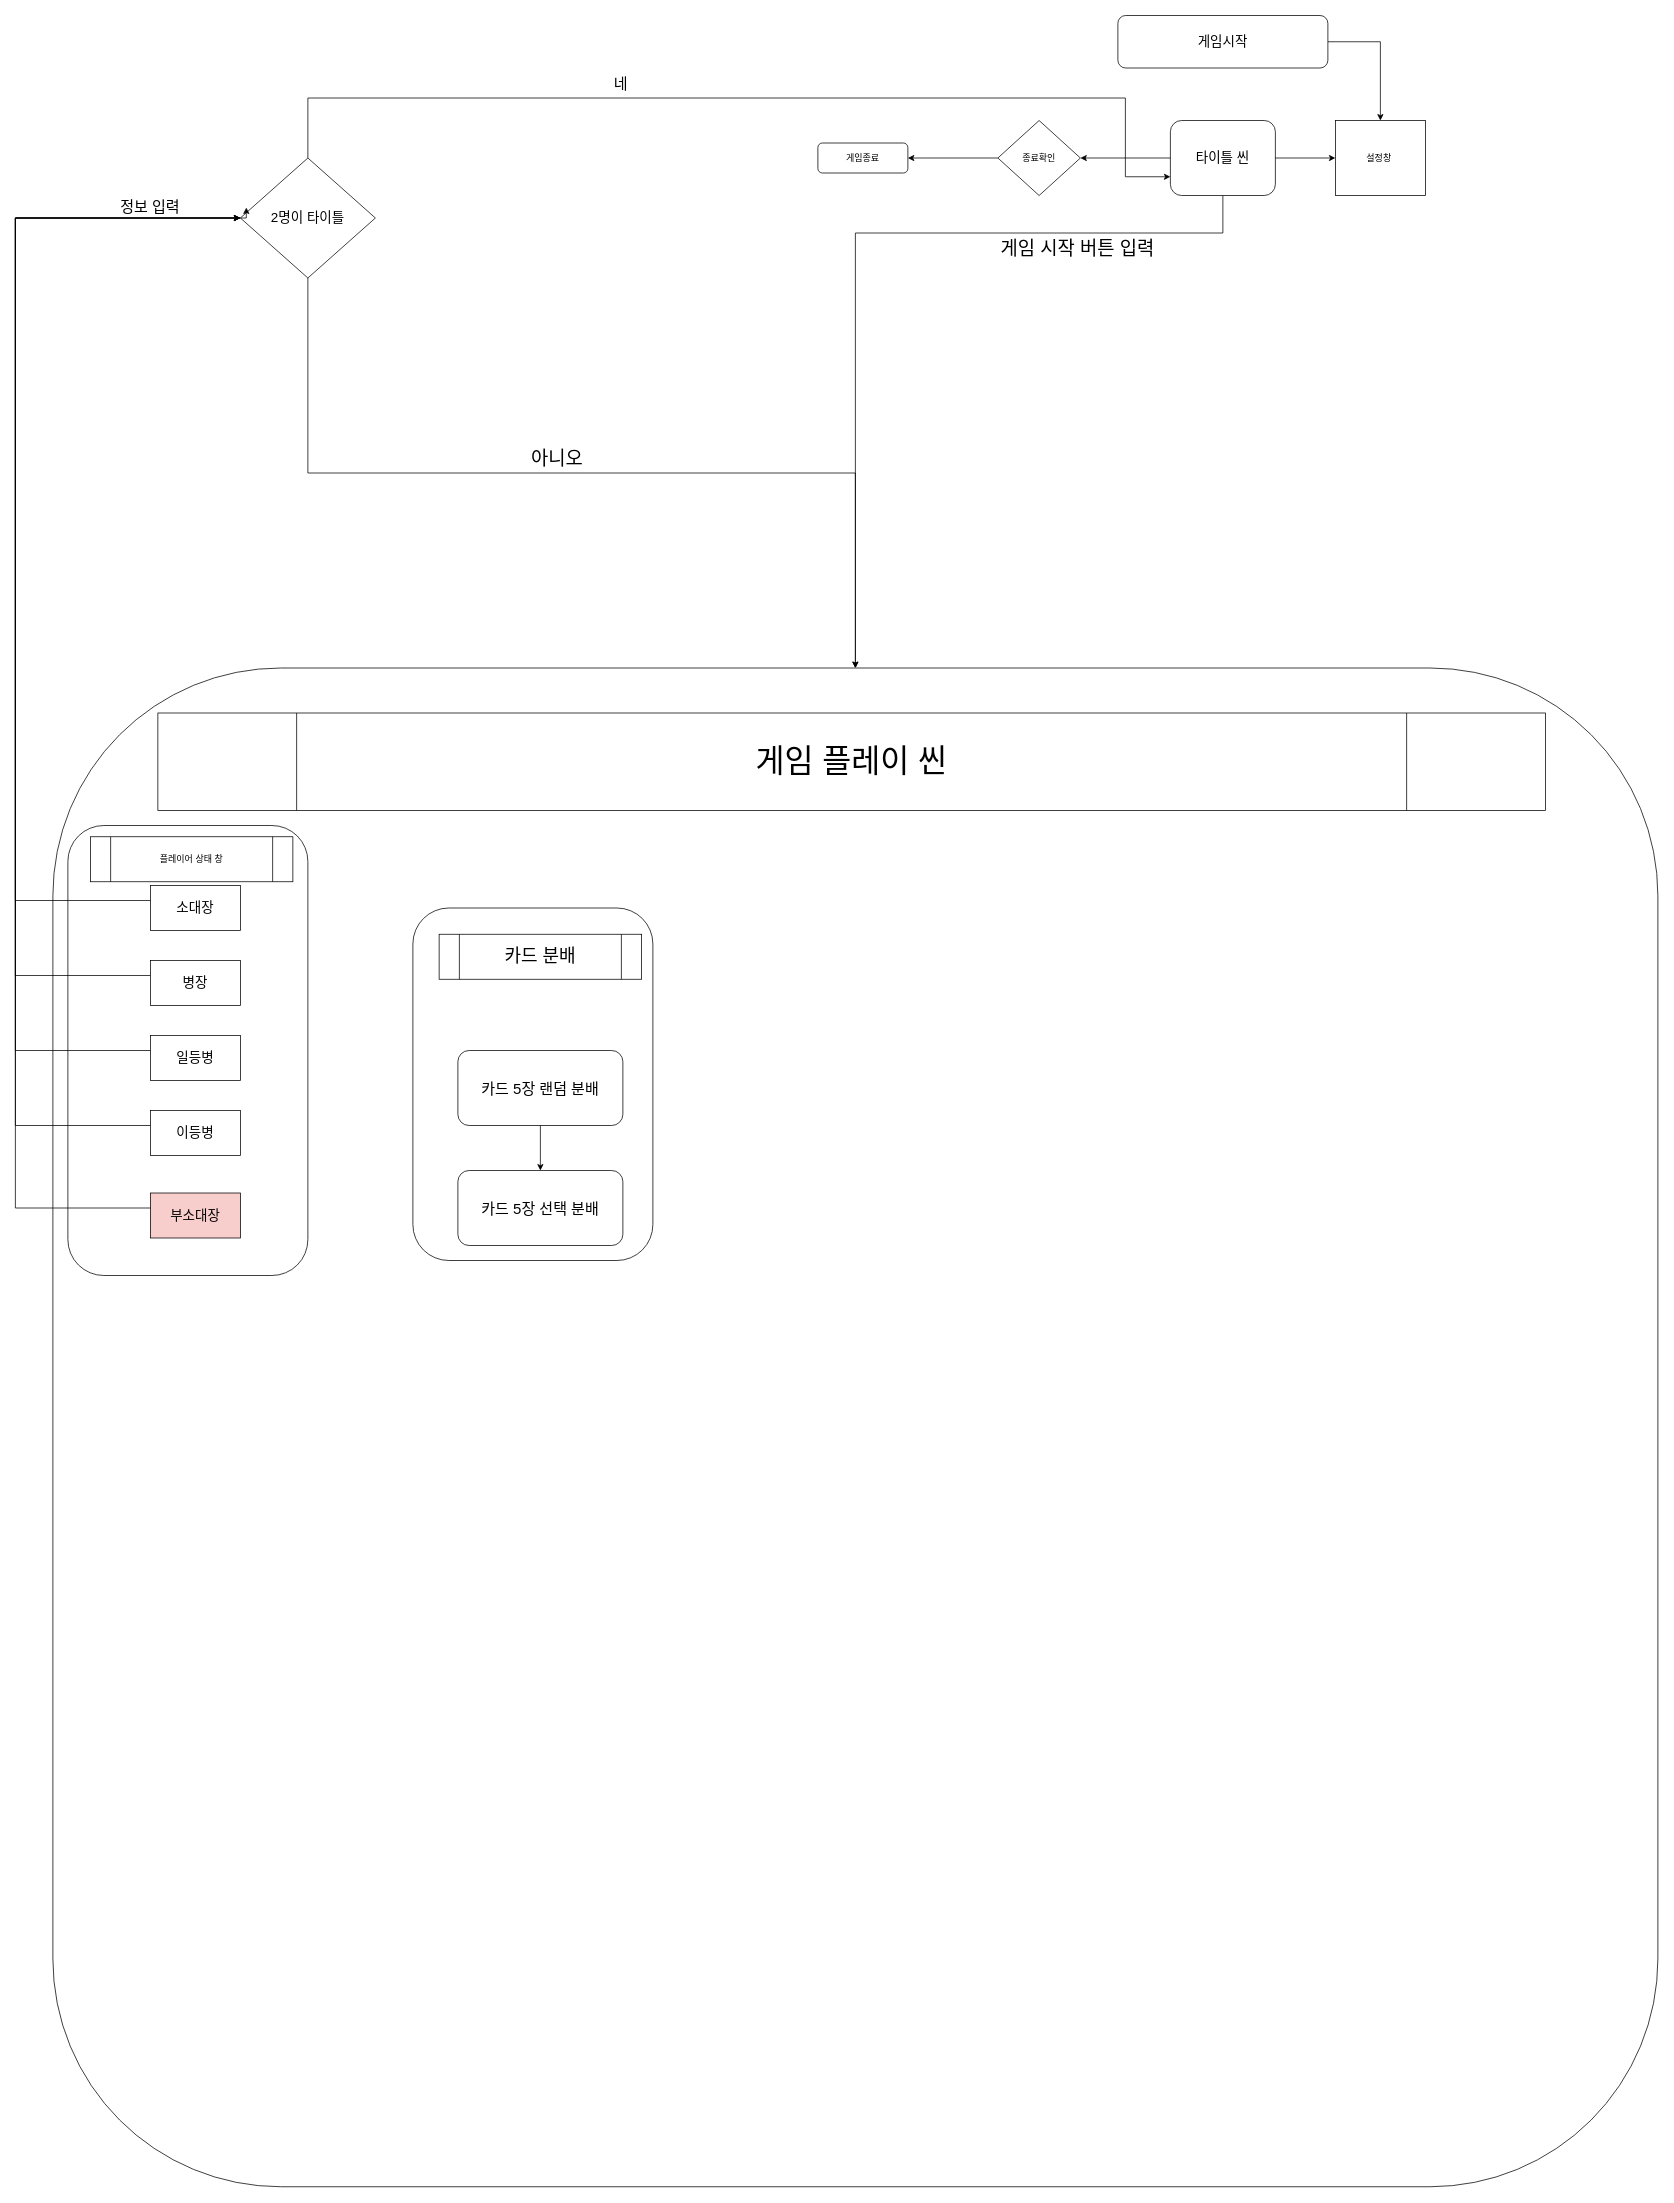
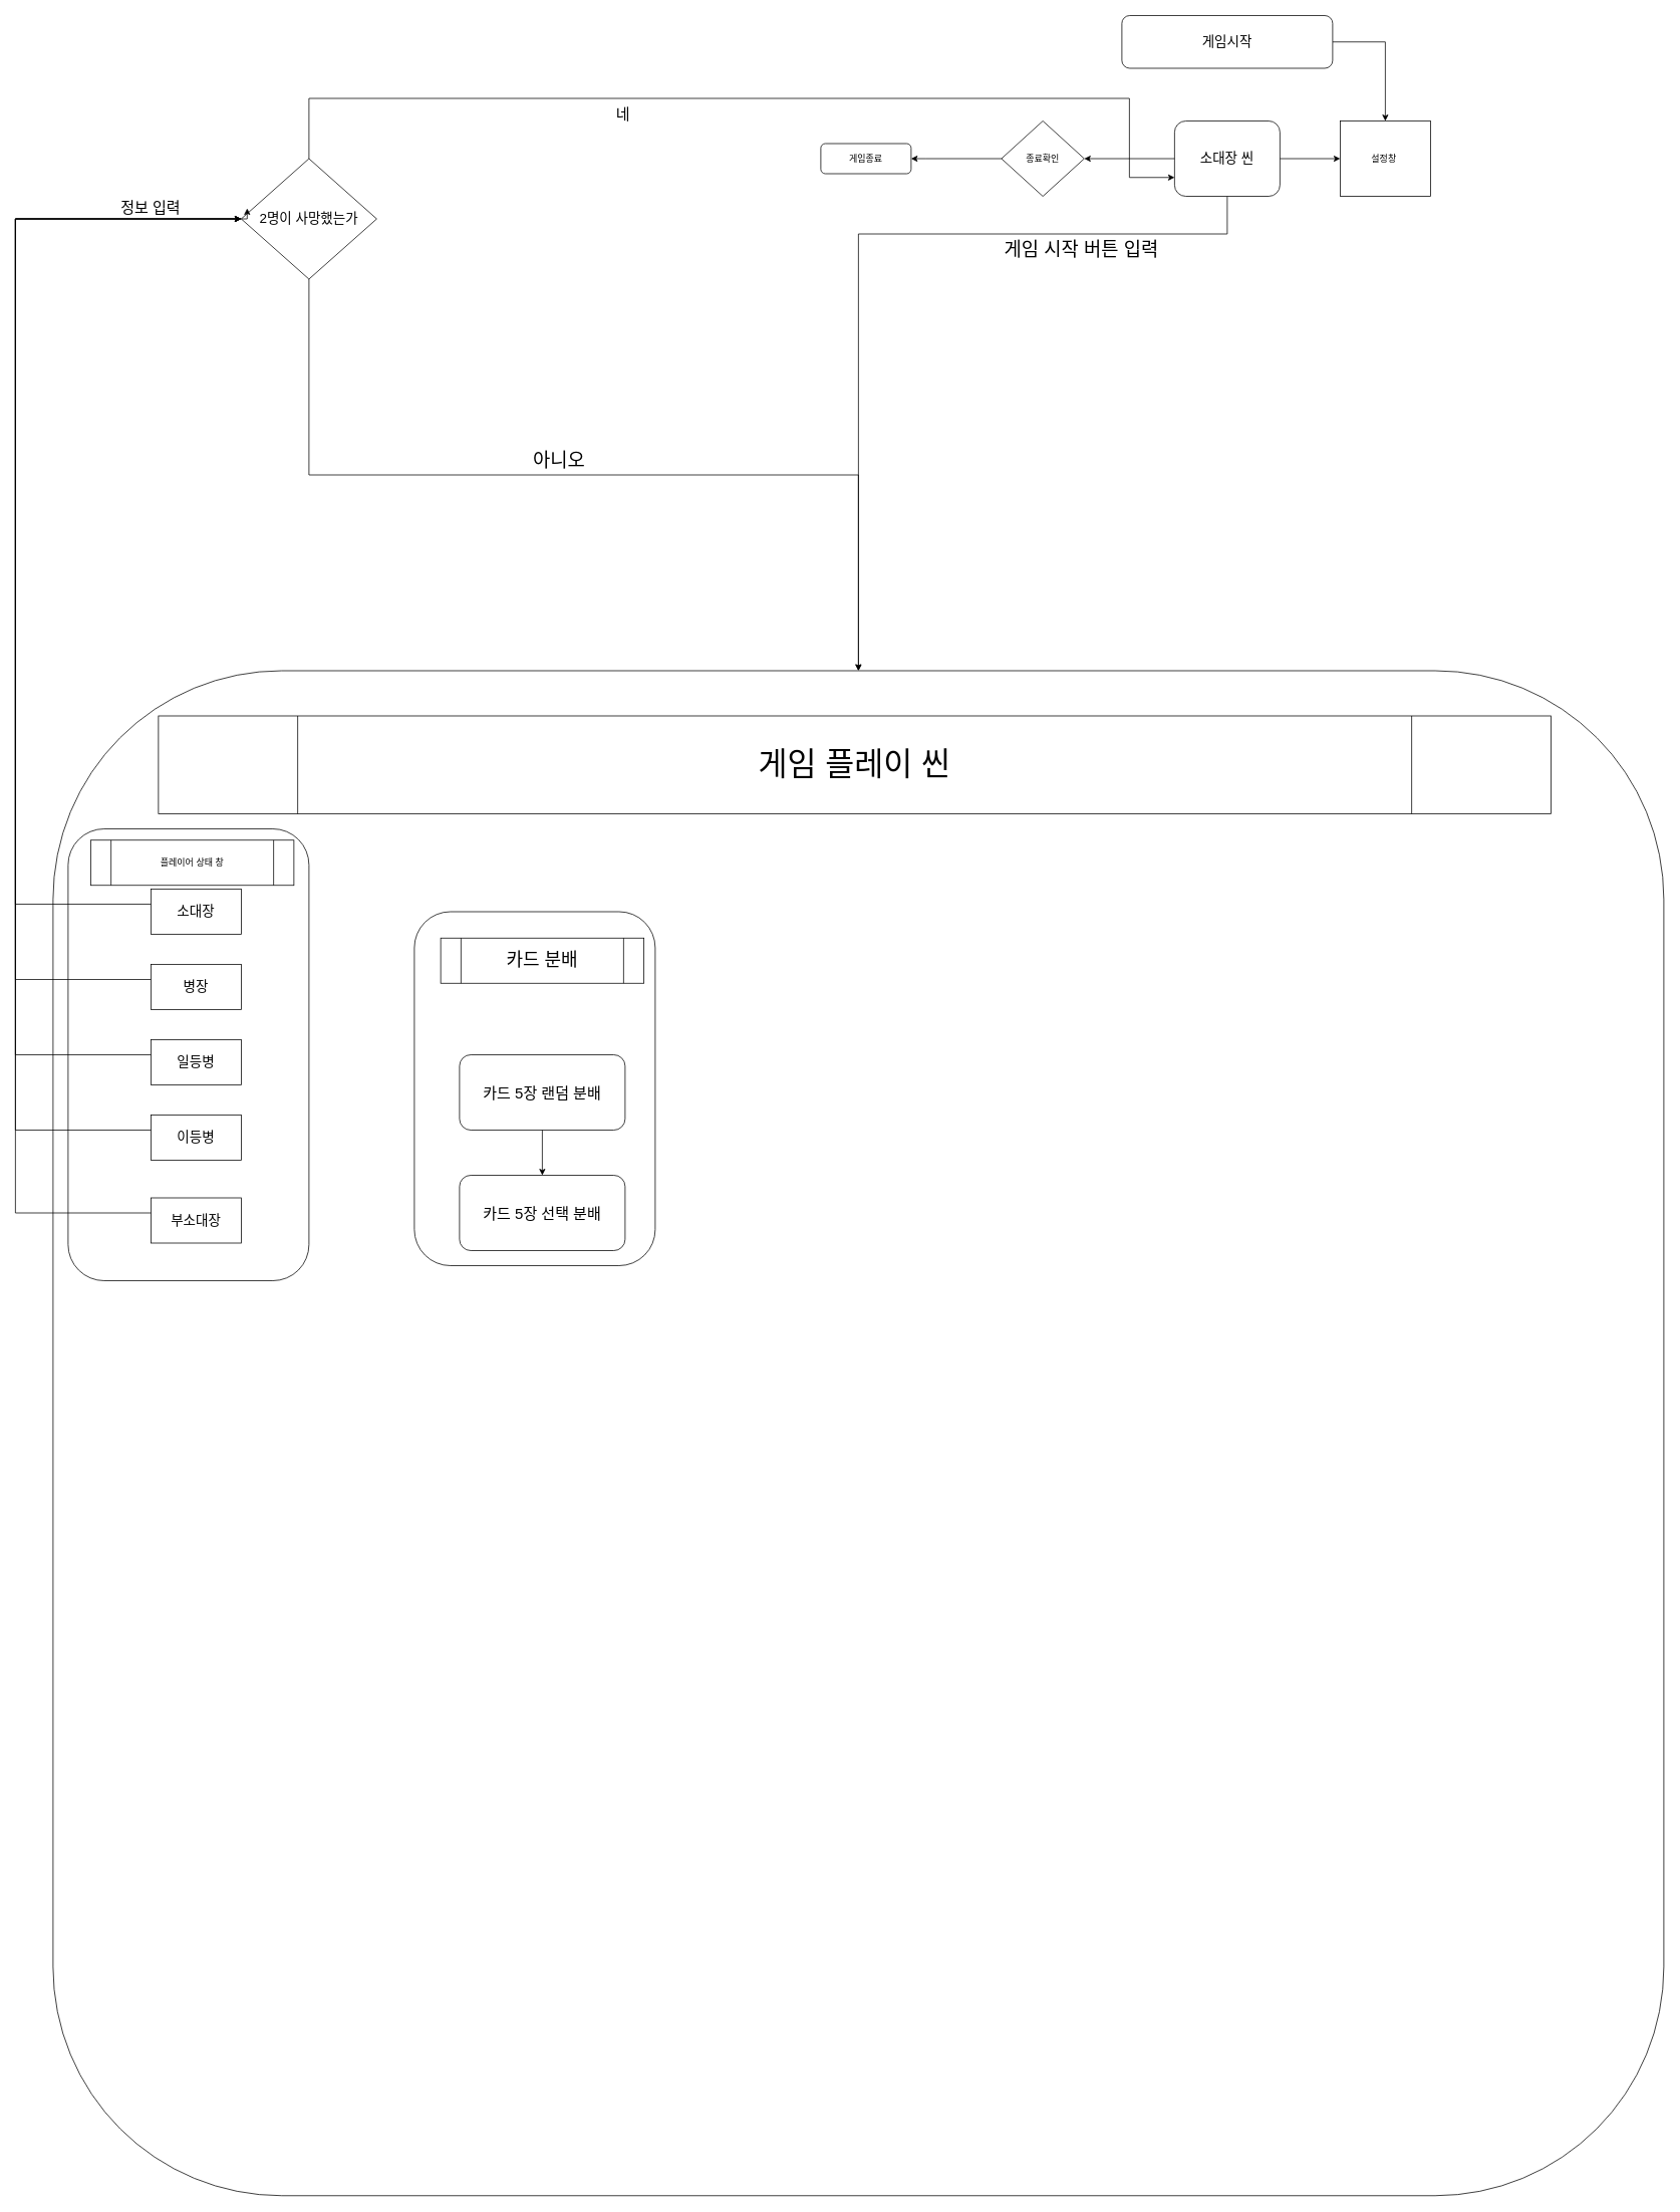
- <mxCell id="37" value="&lt;font style=&quot;font-size: 20px&quot;&gt;네&lt;/font&gt;" style="text;html=1;strokeColor=none;fillColor=none;align=center;verticalAlign=middle;whiteSpace=wrap;rounded=0;" vertex="1" parent="1"><mxGeometry x="765" y="100" width="125" height="20" as="geometry" /></mxCell>
+ <mxCell id="37" value="&lt;font style=&quot;font-size: 20px&quot;&gt;네&lt;/font&gt;" style="text;html=1;strokeColor=none;fillColor=none;align=center;verticalAlign=middle;whiteSpace=wrap;rounded=0;" vertex="1" parent="1"><mxGeometry x="765" y="140" width="125" height="20" as="geometry" /></mxCell>
- <mxCell id="4" value="&lt;font style=&quot;font-size: 18px&quot;&gt;타이틀 씬&lt;/font&gt;" style="rounded=1;whiteSpace=wrap;html=1;fontSize=12;glass=0;strokeWidth=1;shadow=0;" parent="1" vertex="1"><mxGeometry x="1560" y="160" width="140" height="100" as="geometry" /></mxCell>
+ <mxCell id="4" value="&lt;font style=&quot;font-size: 18px&quot;&gt;소대장 씬&lt;/font&gt;" style="rounded=1;whiteSpace=wrap;html=1;fontSize=12;glass=0;strokeWidth=1;shadow=0;" parent="1" vertex="1"><mxGeometry x="1560" y="160" width="140" height="100" as="geometry" /></mxCell>
- <mxCell id="15" value="&lt;font style=&quot;font-size: 18px&quot;&gt;2명이 타이틀&lt;/font&gt;" style="rhombus;whiteSpace=wrap;html=1;" vertex="1" parent="1"><mxGeometry x="320" y="210" width="180" height="160" as="geometry" /></mxCell>
+ <mxCell id="15" value="&lt;font style=&quot;font-size: 18px&quot;&gt;2명이 사망했는가&lt;/font&gt;" style="rhombus;whiteSpace=wrap;html=1;" vertex="1" parent="1"><mxGeometry x="320" y="210" width="180" height="160" as="geometry" /></mxCell>
- <mxCell id="31" value="&lt;font style=&quot;font-size: 18px&quot;&gt;부소대장&lt;/font&gt;" style="rounded=0;whiteSpace=wrap;html=1;fillColor=#f8cecc;" vertex="1" parent="24"><mxGeometry x="110" y="490" width="120" height="60" as="geometry" /></mxCell>
+ <mxCell id="31" value="&lt;font style=&quot;font-size: 18px&quot;&gt;부소대장&lt;/font&gt;" style="rounded=0;whiteSpace=wrap;html=1;" vertex="1" parent="24"><mxGeometry x="110" y="490" width="120" height="60" as="geometry" /></mxCell>
